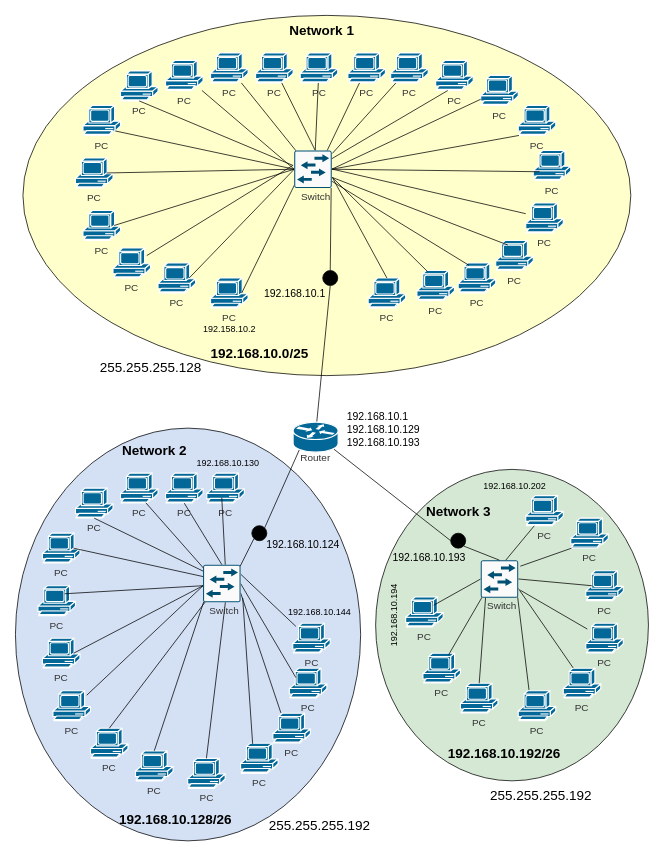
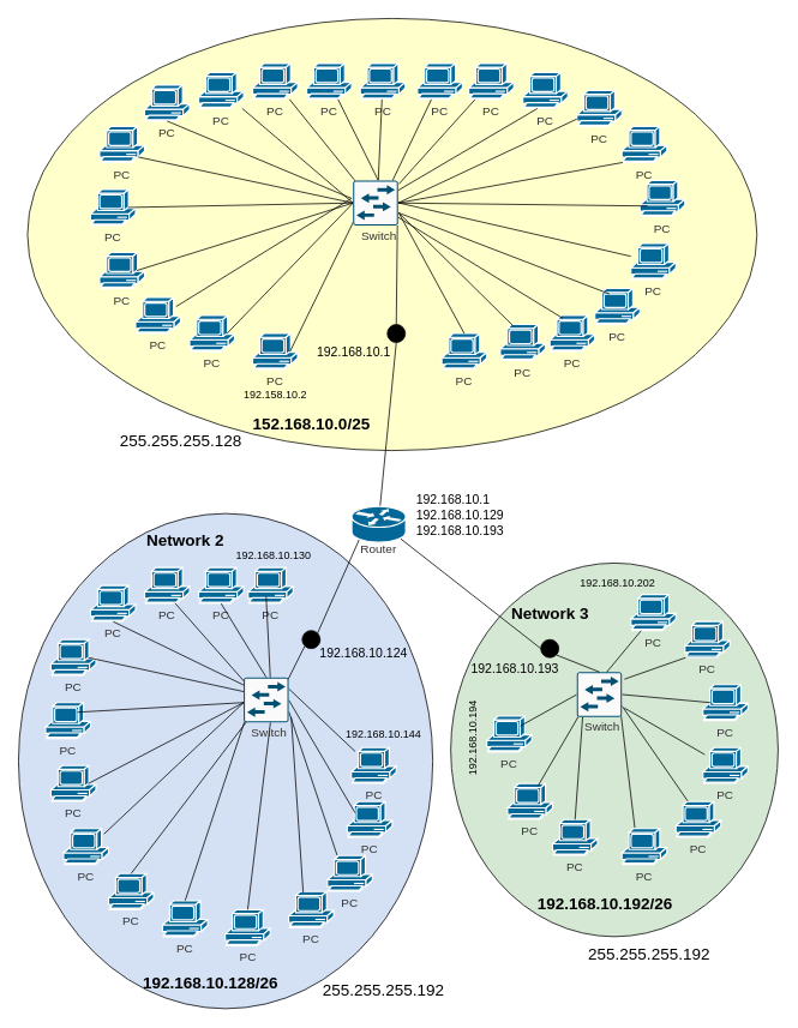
- <mxCell id="111" value="&lt;b&gt;&lt;font style=&quot;font-size: 18px;&quot;&gt;Network 1&lt;/font&gt;&lt;/b&gt;" style="text;html=1;align=center;verticalAlign=middle;resizable=0;points=[];autosize=1;strokeColor=none;fillColor=none;" parent="1" vertex="1"><mxGeometry x="373" y="21" width="110" height="40" as="geometry" /></mxCell>
- <mxCell id="27" value="&lt;b&gt;&lt;font style=&quot;font-size: 18px;&quot;&gt;192.168.10.0/25&lt;/font&gt;&lt;/b&gt;" style="text;html=1;align=center;verticalAlign=middle;resizable=0;points=[];autosize=1;strokeColor=none;fillColor=none;" parent="1" vertex="1"><mxGeometry x="270" y="451" width="150" height="40" as="geometry" /></mxCell>
+ <mxCell id="27" value="&lt;b&gt;&lt;font style=&quot;font-size: 18px;&quot;&gt;152.168.10.0/25&lt;/font&gt;&lt;/b&gt;" style="text;html=1;align=center;verticalAlign=middle;resizable=0;points=[];autosize=1;strokeColor=none;fillColor=none;" parent="1" vertex="1"><mxGeometry x="270" y="451" width="150" height="40" as="geometry" /></mxCell>
